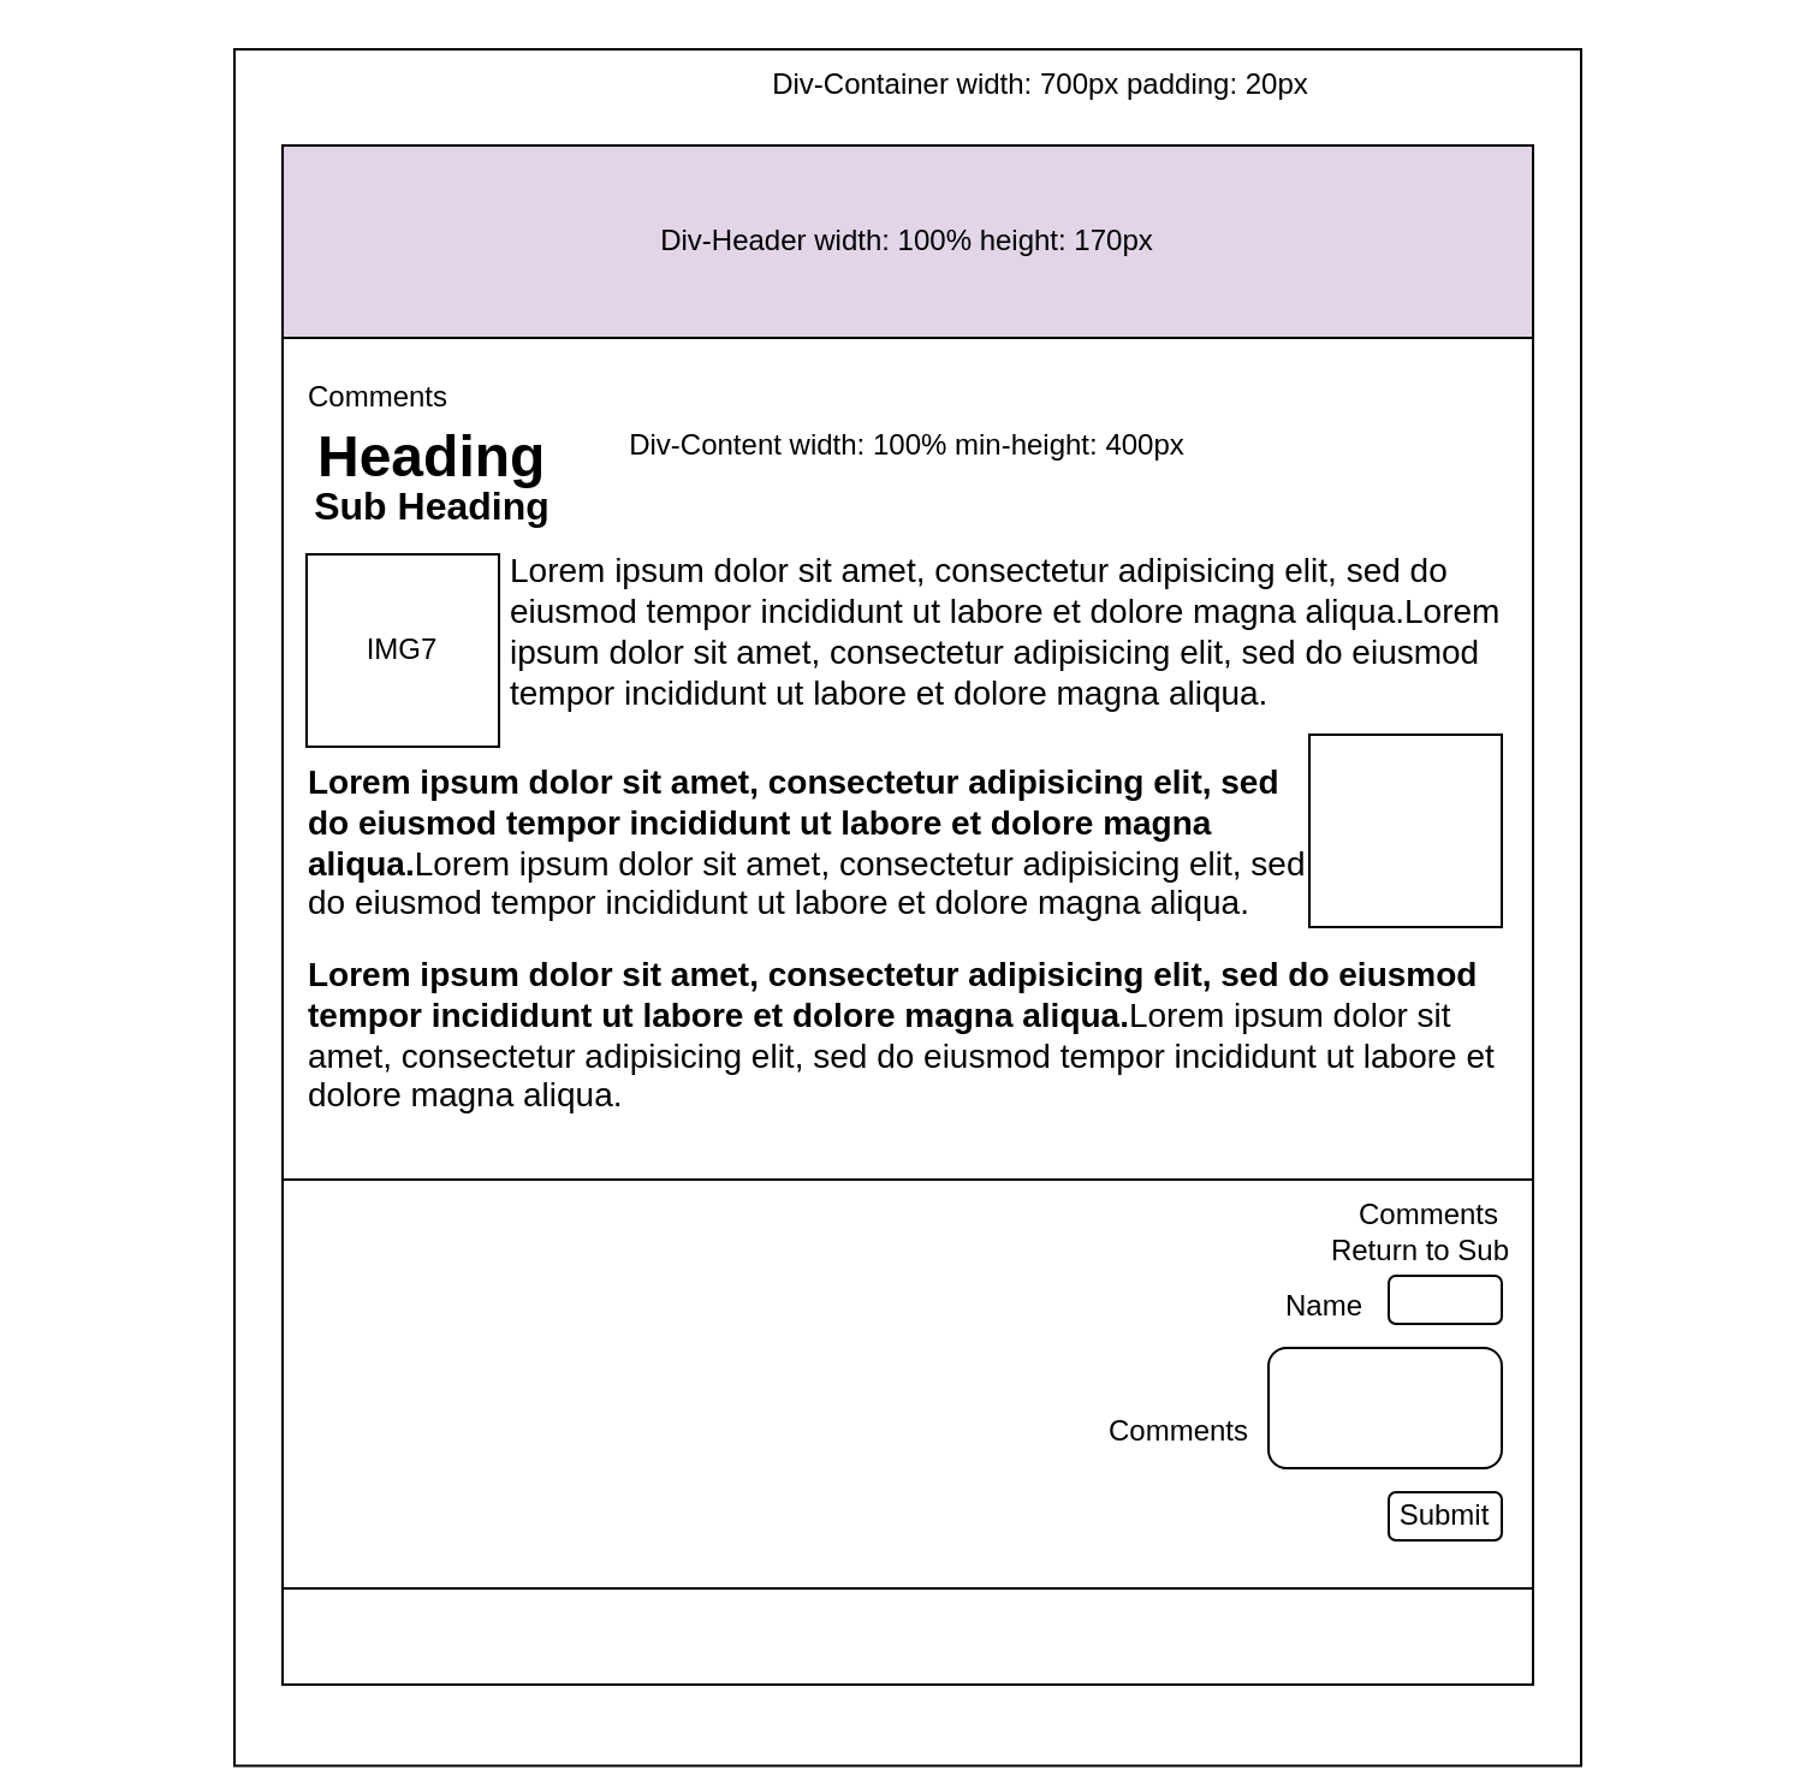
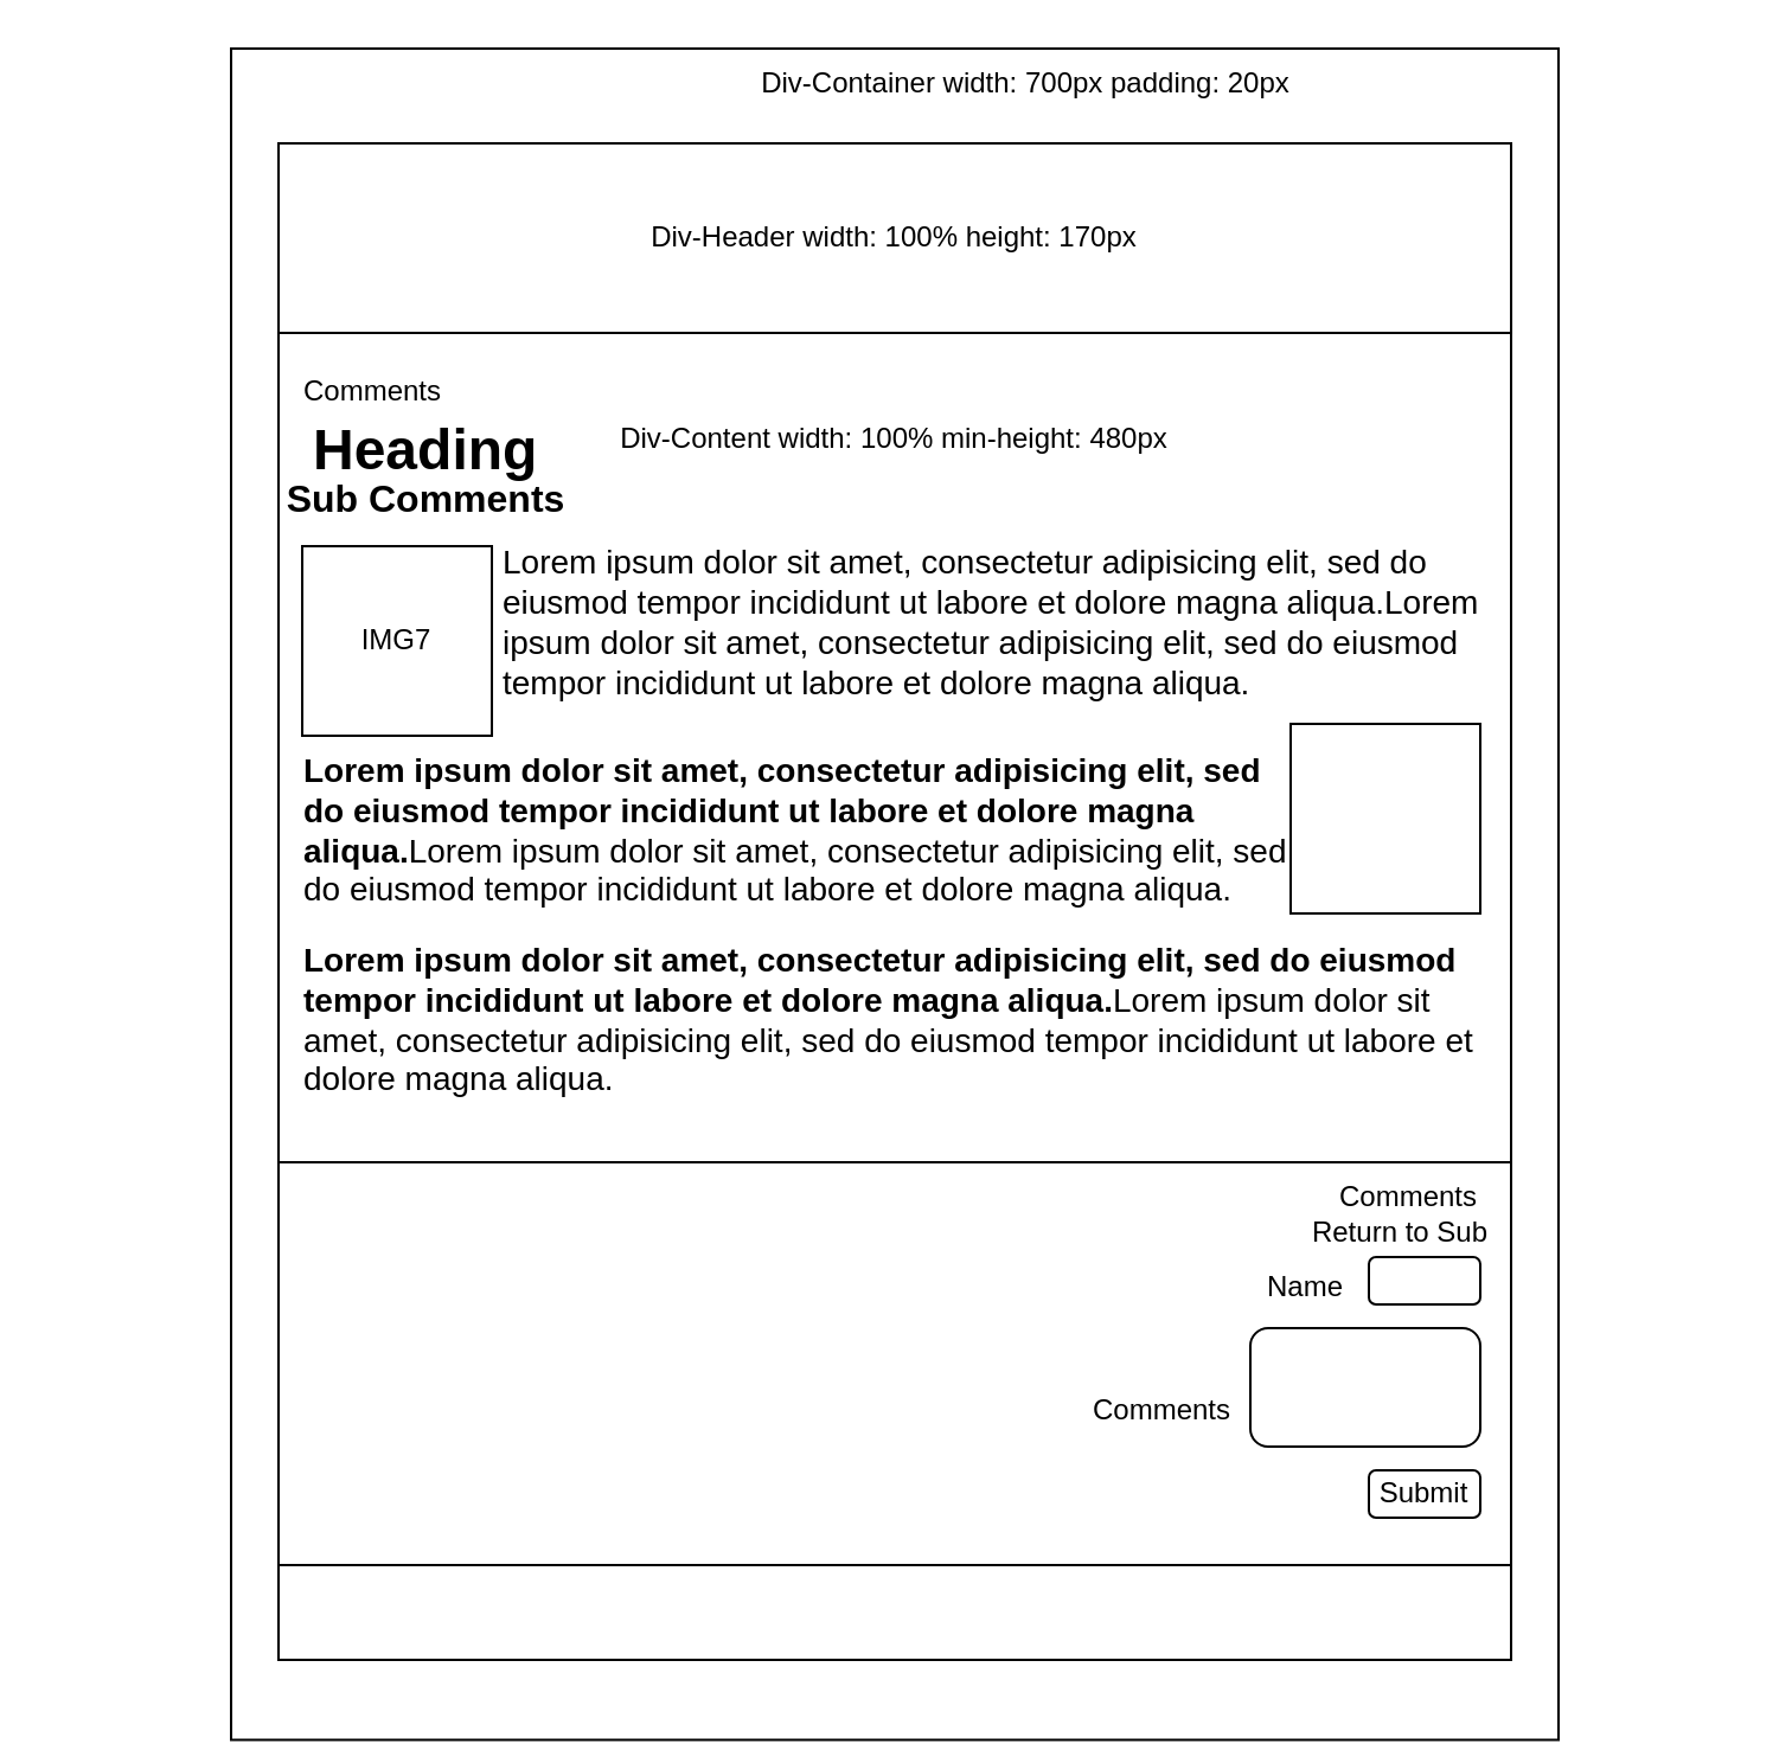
- <mxCell id="5" value="Div-Header width: 100% height: 170px" style="rounded=0;whiteSpace=wrap;html=1;fillColor=#e1d5e7;" parent="1" vertex="1"><mxGeometry x="117.01" y="60" width="520" height="80" as="geometry" /></mxCell>
+ <mxCell id="5" value="Div-Header width: 100% height: 170px" style="rounded=0;whiteSpace=wrap;html=1;" parent="1" vertex="1"><mxGeometry x="117.01" y="60" width="520" height="80" as="geometry" /></mxCell>
- <mxCell id="7" value="Div-Content width: 100% min-height: 400px" style="text;html=1;strokeColor=none;fillColor=none;align=center;verticalAlign=middle;whiteSpace=wrap;rounded=0;" parent="1" vertex="1"><mxGeometry x="222.01" y="170" width="309.99" height="30" as="geometry" /></mxCell>
+ <mxCell id="7" value="Div-Content width: 100% min-height: 480px" style="text;html=1;strokeColor=none;fillColor=none;align=center;verticalAlign=middle;whiteSpace=wrap;rounded=0;" parent="1" vertex="1"><mxGeometry x="222.01" y="170" width="309.99" height="30" as="geometry" /></mxCell>
- <mxCell id="24" value="&lt;font style=&quot;font-size: 16px;&quot;&gt;&lt;b&gt;Sub Heading&lt;/b&gt;&lt;/font&gt;" style="text;html=1;strokeColor=none;fillColor=none;align=center;verticalAlign=middle;whiteSpace=wrap;rounded=0;" vertex="1" parent="1"><mxGeometry x="97" y="195" width="164.99" height="30" as="geometry" /></mxCell>
+ <mxCell id="24" value="&lt;font style=&quot;font-size: 16px;&quot;&gt;&lt;b&gt;Sub Comments&lt;/b&gt;&lt;/font&gt;" style="text;html=1;strokeColor=none;fillColor=none;align=center;verticalAlign=middle;whiteSpace=wrap;rounded=0;" vertex="1" parent="1"><mxGeometry x="97" y="195" width="164.99" height="30" as="geometry" /></mxCell>
